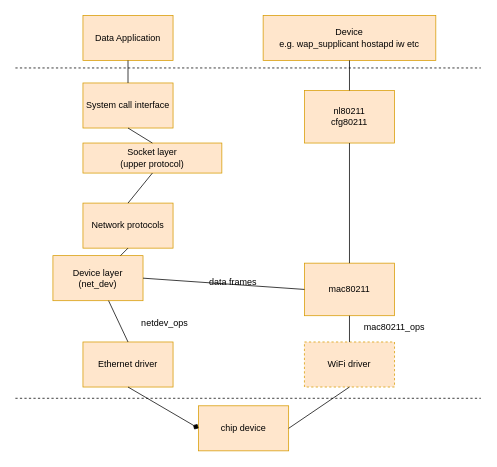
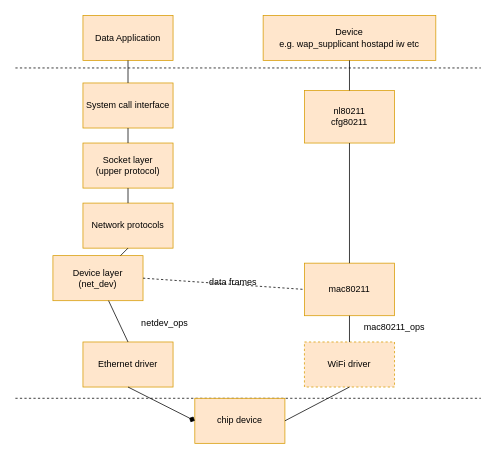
- <mxCell id="6" value="Socket layer&lt;br&gt;(upper protocol)" style="rounded=0;whiteSpace=wrap;html=1;fillColor=#ffe6cc;strokeColor=#d79b00;" vertex="1" parent="1"><mxGeometry x="110" y="190" width="185" height="40" as="geometry" /></mxCell>
+ <mxCell id="6" value="Socket layer&lt;br&gt;(upper protocol)" style="rounded=0;whiteSpace=wrap;html=1;fillColor=#ffe6cc;strokeColor=#d79b00;" vertex="1" parent="1"><mxGeometry x="110" y="190" width="120" height="60" as="geometry" /></mxCell>
- <mxCell id="21" value="" style="endArrow=none;html=1;rounded=0;exitX=1;exitY=0.5;exitDx=0;exitDy=0;entryX=0;entryY=0.5;entryDx=0;entryDy=0;" edge="1" parent="1" source="8" target="11"><mxGeometry width="50" height="50" relative="1" as="geometry"><mxPoint x="360" y="430" as="sourcePoint" /><mxPoint x="410" y="380" as="targetPoint" /></mxGeometry></mxCell>
+ <mxCell id="21" value="" style="endArrow=none;html=1;rounded=0;exitX=1;exitY=0.5;exitDx=0;exitDy=0;entryX=0;entryY=0.5;entryDx=0;entryDy=0;dashed=1;" edge="1" parent="1" source="8" target="11"><mxGeometry width="50" height="50" relative="1" as="geometry"><mxPoint x="360" y="430" as="sourcePoint" /><mxPoint x="410" y="380" as="targetPoint" /></mxGeometry></mxCell>
- <mxCell id="25" value="chip device" style="rounded=0;whiteSpace=wrap;html=1;fillColor=#ffe6cc;strokeColor=#d79b00;" vertex="1" parent="1"><mxGeometry x="264" y="540" width="120" height="60" as="geometry" /></mxCell>
+ <mxCell id="25" value="chip device" style="rounded=0;whiteSpace=wrap;html=1;fillColor=#ffe6cc;strokeColor=#d79b00;" vertex="1" parent="1"><mxGeometry x="259" y="530" width="120" height="60" as="geometry" /></mxCell>
